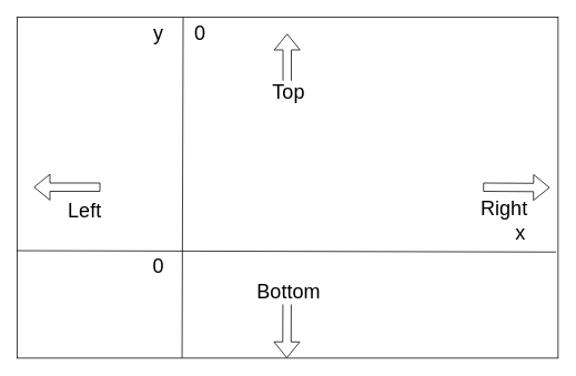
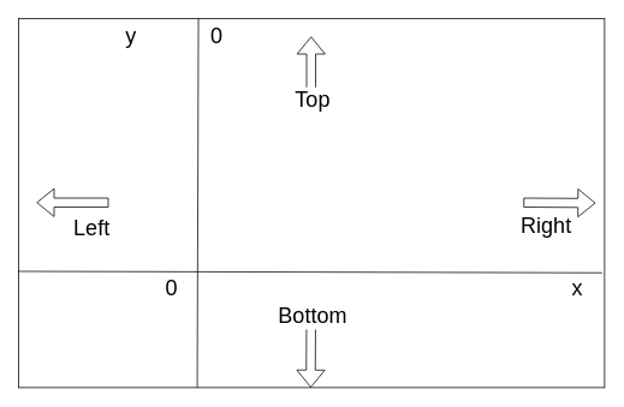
- <mxCell id="14" value="&lt;font style=&quot;font-size: 24px&quot;&gt;y&lt;/font&gt;" style="text;html=1;strokeColor=none;fillColor=none;align=center;verticalAlign=middle;whiteSpace=wrap;rounded=0;" parent="1" vertex="1"><mxGeometry x="170" y="30" width="40" height="20" as="geometry" /></mxCell>
+ <mxCell id="14" value="&lt;font style=&quot;font-size: 24px&quot;&gt;y&lt;/font&gt;" style="text;html=1;strokeColor=none;fillColor=none;align=center;verticalAlign=middle;whiteSpace=wrap;rounded=0;" parent="1" vertex="1"><mxGeometry x="125" y="30" width="40" height="20" as="geometry" /></mxCell>
- <mxCell id="15" value="&lt;font style=&quot;font-size: 24px&quot;&gt;x&lt;/font&gt;" style="text;html=1;strokeColor=none;fillColor=none;align=center;verticalAlign=middle;whiteSpace=wrap;rounded=0;" parent="1" vertex="1"><mxGeometry x="605" y="270" width="40" height="20" as="geometry" /></mxCell>
+ <mxCell id="15" value="&lt;font style=&quot;font-size: 24px&quot;&gt;x&lt;/font&gt;" style="text;html=1;strokeColor=none;fillColor=none;align=center;verticalAlign=middle;whiteSpace=wrap;rounded=0;" parent="1" vertex="1"><mxGeometry x="620" y="310" width="40" height="20" as="geometry" /></mxCell>
